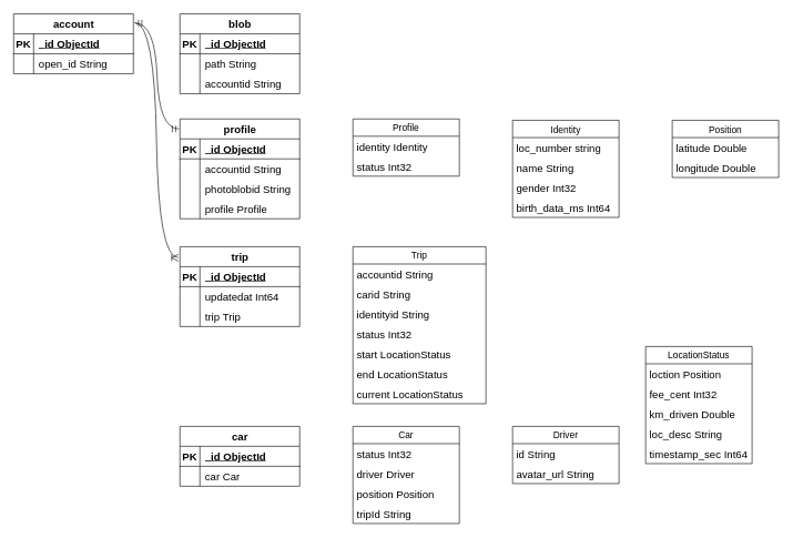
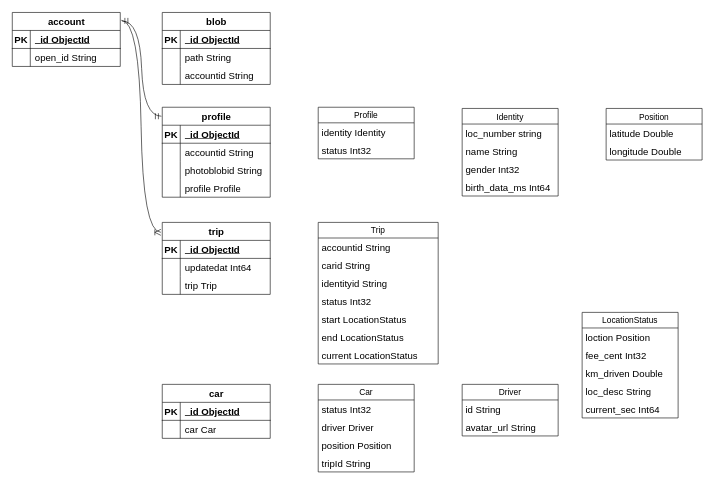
- <mxCell id="64" value="timestamp_sec Int64" style="text;strokeColor=none;fillColor=none;spacingLeft=4;spacingRight=4;overflow=hidden;rotatable=0;points=[[0,0.5],[1,0.5]];portConstraint=eastwest;fontSize=16;whiteSpace=wrap;html=1;" vertex="1" parent="59"><mxGeometry y="146" width="160" height="30" as="geometry" /></mxCell>
+ <mxCell id="64" value="current_sec Int64" style="text;strokeColor=none;fillColor=none;spacingLeft=4;spacingRight=4;overflow=hidden;rotatable=0;points=[[0,0.5],[1,0.5]];portConstraint=eastwest;fontSize=16;whiteSpace=wrap;html=1;" vertex="1" parent="59"><mxGeometry y="146" width="160" height="30" as="geometry" /></mxCell>
